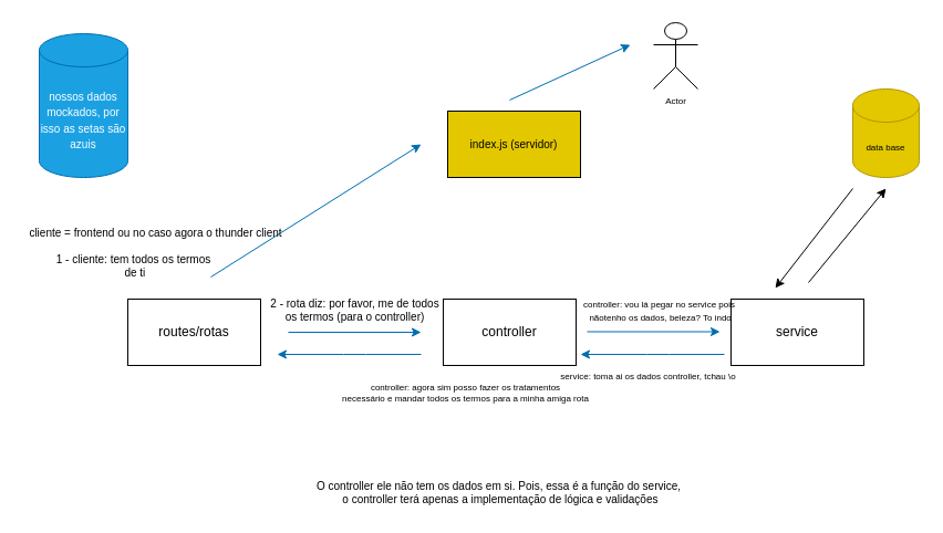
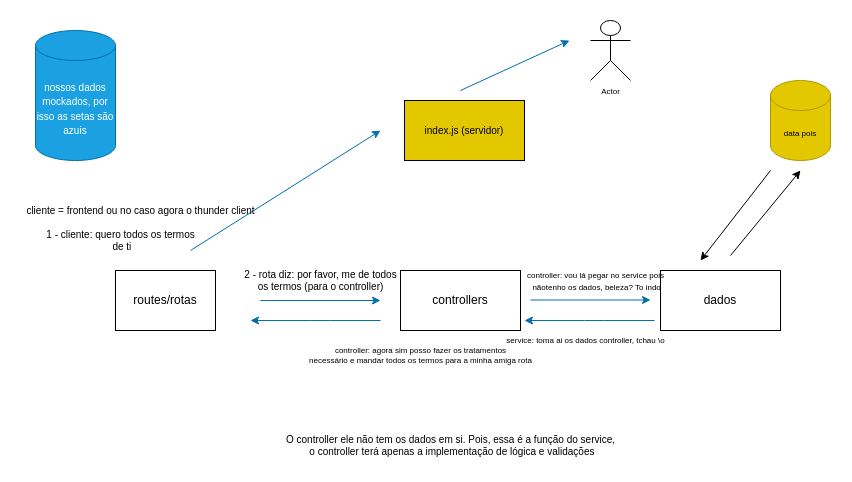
- <mxCell id="18" value="data base" style="shape=cylinder3;whiteSpace=wrap;html=1;boundedLbl=1;backgroundOutline=1;size=15;fontSize=8;fillColor=#e3c800;fontColor=#000000;strokeColor=#B09500;" vertex="1" parent="1"><mxGeometry x="770" y="80" width="60" height="80" as="geometry" /></mxCell>
+ <mxCell id="18" value="data pois" style="shape=cylinder3;whiteSpace=wrap;html=1;boundedLbl=1;backgroundOutline=1;size=15;fontSize=8;fillColor=#e3c800;fontColor=#000000;strokeColor=#B09500;" vertex="1" parent="1"><mxGeometry x="770" y="80" width="60" height="80" as="geometry" /></mxCell>
- <mxCell id="12" value="1 - cliente: tem todos os termos&lt;br&gt;&amp;nbsp;de ti" style="text;html=1;align=center;verticalAlign=middle;resizable=0;points=[];autosize=1;strokeColor=none;fillColor=none;fontSize=10;" vertex="1" parent="1"><mxGeometry x="40" y="225" width="160" height="30" as="geometry" /></mxCell>
+ <mxCell id="12" value="1 - cliente: quero todos os termos&lt;br&gt;&amp;nbsp;de ti" style="text;html=1;align=center;verticalAlign=middle;resizable=0;points=[];autosize=1;strokeColor=none;fillColor=none;fontSize=10;" vertex="1" parent="1"><mxGeometry x="40" y="225" width="160" height="30" as="geometry" /></mxCell>
- <mxCell id="2" value="routes/rotas&lt;br&gt;" style="rounded=0;whiteSpace=wrap;html=1;" vertex="1" parent="1"><mxGeometry x="115" y="270" width="120" height="60" as="geometry" /></mxCell>
+ <mxCell id="2" value="routes/rotas&lt;br&gt;" style="rounded=0;whiteSpace=wrap;html=1;" vertex="1" parent="1"><mxGeometry x="115" y="270" width="100" height="60" as="geometry" /></mxCell>
- <mxCell id="3" value="controller&lt;br&gt;" style="rounded=0;whiteSpace=wrap;html=1;" vertex="1" parent="1"><mxGeometry x="400" y="270" width="120" height="60" as="geometry" /></mxCell>
+ <mxCell id="3" value="controllers&lt;br&gt;" style="rounded=0;whiteSpace=wrap;html=1;" vertex="1" parent="1"><mxGeometry x="400" y="270" width="120" height="60" as="geometry" /></mxCell>
- <mxCell id="4" value="service" style="rounded=0;whiteSpace=wrap;html=1;" vertex="1" parent="1"><mxGeometry x="660" y="270" width="120" height="60" as="geometry" /></mxCell>
+ <mxCell id="4" value="dados" style="rounded=0;whiteSpace=wrap;html=1;" vertex="1" parent="1"><mxGeometry x="660" y="270" width="120" height="60" as="geometry" /></mxCell>
